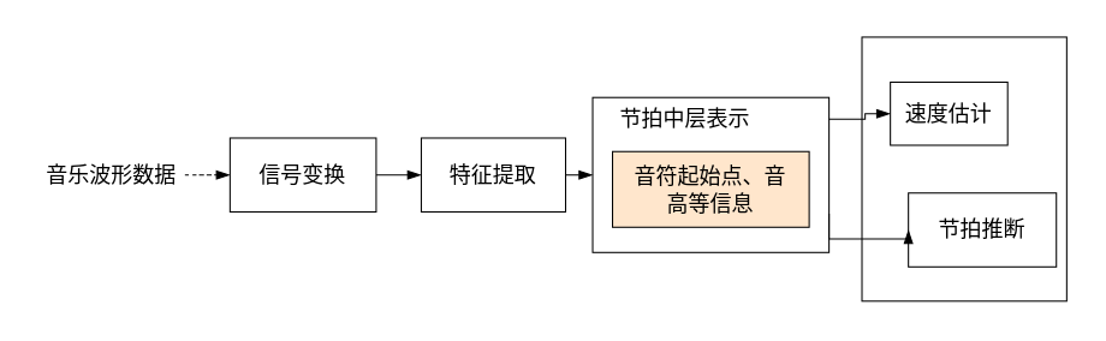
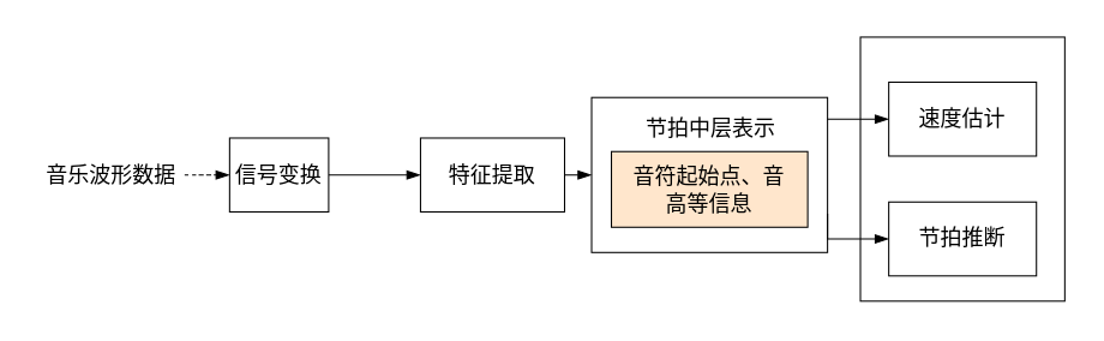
- <mxCell id="11" value="速度估计" style="rounded=0;whiteSpace=wrap;html=1;fontFamily=宋体-简;strokeWidth=0.7;" parent="1" vertex="1"><mxGeometry x="493" y="45" width="65" height="35" as="geometry" /></mxCell>
+ <mxCell id="11" value="速度估计" style="rounded=0;whiteSpace=wrap;html=1;fontFamily=宋体-简;strokeWidth=0.7;" parent="1" vertex="1"><mxGeometry x="493" y="45" width="82" height="41" as="geometry" /></mxCell>
- <mxCell id="15" value="&lt;font&gt;节拍中层表示&lt;/font&gt;" style="text;html=1;align=center;verticalAlign=middle;resizable=0;points=[];autosize=1;strokeColor=none;fillColor=none;fontFamily=宋体-简;strokeWidth=0.7;" parent="1" vertex="1"><mxGeometry x="338" y="57" width="82" height="18" as="geometry" /></mxCell>
+ <mxCell id="15" value="&lt;font&gt;节拍中层表示&lt;/font&gt;" style="text;html=1;align=center;verticalAlign=middle;resizable=0;points=[];autosize=1;strokeColor=none;fillColor=none;fontFamily=宋体-简;strokeWidth=0.7;" parent="1" vertex="1"><mxGeometry x="353" y="62" width="82" height="18" as="geometry" /></mxCell>
- <mxCell id="7" value="信号变换" style="rounded=0;whiteSpace=wrap;html=1;fontFamily=宋体-简;strokeWidth=0.7;" parent="1" vertex="1"><mxGeometry x="127" y="76" width="81" height="41" as="geometry" /></mxCell>
+ <mxCell id="7" value="信号变换" style="rounded=0;whiteSpace=wrap;html=1;fontFamily=宋体-简;strokeWidth=0.7;" parent="1" vertex="1"><mxGeometry x="127" y="76" width="55" height="41" as="geometry" /></mxCell>
- <mxCell id="12" value="节拍推断" style="rounded=0;whiteSpace=wrap;html=1;fontFamily=宋体-简;strokeWidth=0.7;" parent="1" vertex="1"><mxGeometry x="503" y="106.5" width="82" height="41" as="geometry" /></mxCell>
+ <mxCell id="12" value="节拍推断" style="rounded=0;whiteSpace=wrap;html=1;fontFamily=宋体-简;strokeWidth=0.7;" parent="1" vertex="1"><mxGeometry x="493" y="111.5" width="82" height="41" as="geometry" /></mxCell>
